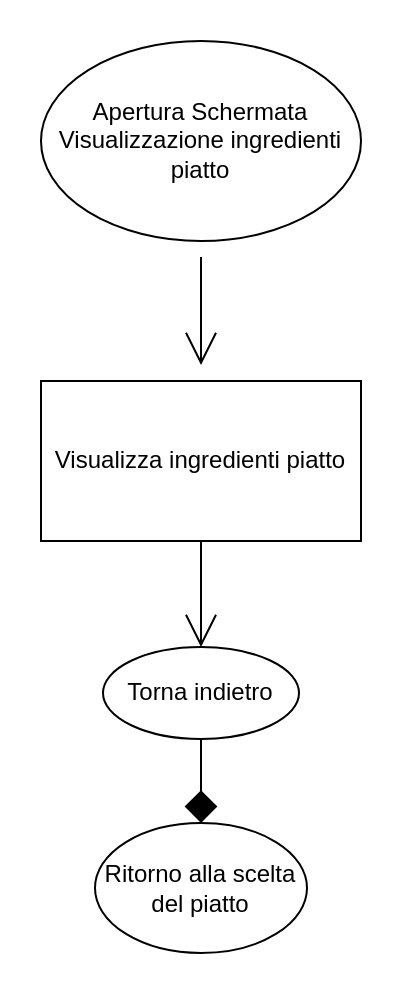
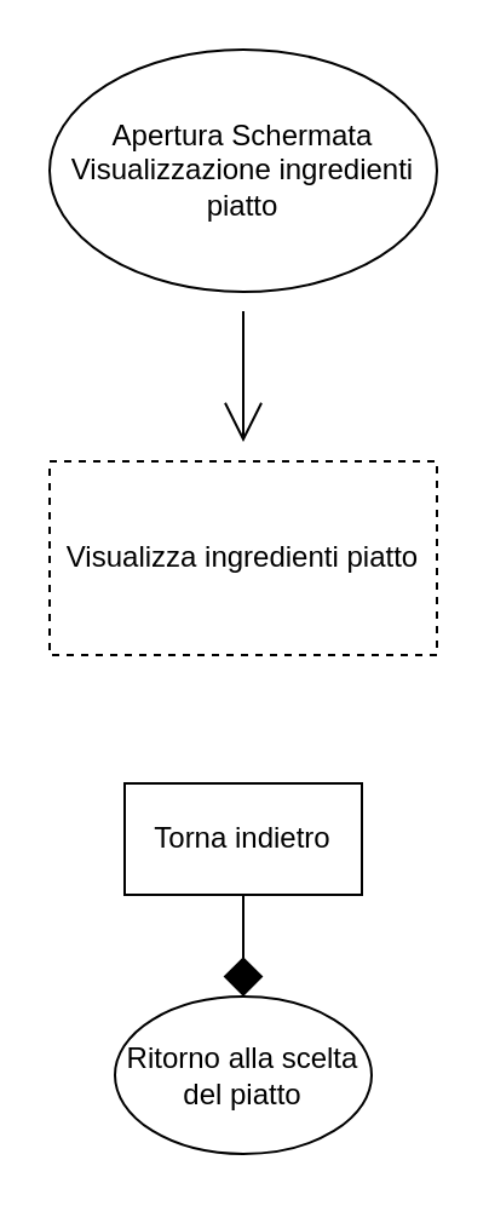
- <mxCell id="2" value="Visualizza ingredienti piatto" style="rounded=0;whiteSpace=wrap;html=1;hachureGap=4;" parent="1" vertex="1"><mxGeometry x="20" y="190" width="160" height="80" as="geometry" /></mxCell>
+ <mxCell id="2" value="Visualizza ingredienti piatto" style="rounded=0;whiteSpace=wrap;html=1;hachureGap=4;dashed=1;" parent="1" vertex="1"><mxGeometry x="20" y="190" width="160" height="80" as="geometry" /></mxCell>
- <mxCell id="6" value="" style="edgeStyle=none;orthogonalLoop=1;jettySize=auto;html=1;rounded=0;endArrow=open;startSize=14;endSize=14;sourcePerimeterSpacing=8;targetPerimeterSpacing=8;curved=1;exitX=0.5;exitY=1;exitDx=0;exitDy=0;entryX=0.5;entryY=0;entryDx=0;entryDy=0;" parent="1" source="2" target="5" edge="1"><mxGeometry width="120" relative="1" as="geometry"><mxPoint x="28" y="303" as="sourcePoint" /><mxPoint x="148" y="303" as="targetPoint" /><Array as="points" /></mxGeometry></mxCell>
- <mxCell id="5" value="Torna indietro" style="ellipse;whiteSpace=wrap;html=1;hachureGap=4;" parent="1" vertex="1"><mxGeometry x="51" y="323" width="98" height="46" as="geometry" /></mxCell>
+ <mxCell id="5" value="Torna indietro" style="rounded=0;whiteSpace=wrap;html=1;hachureGap=4;" parent="1" vertex="1"><mxGeometry x="51" y="323" width="98" height="46" as="geometry" /></mxCell>
